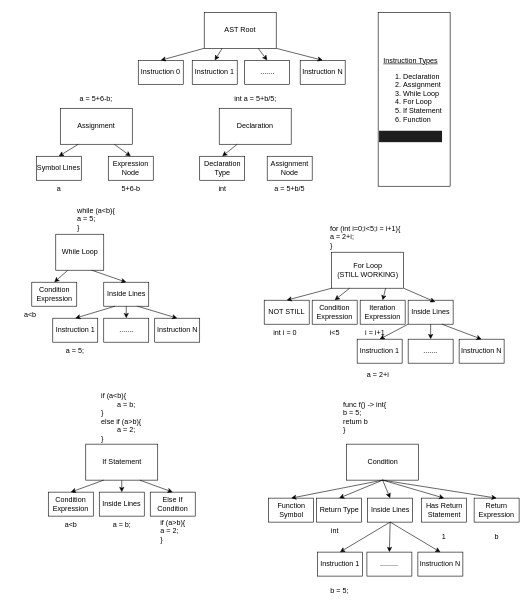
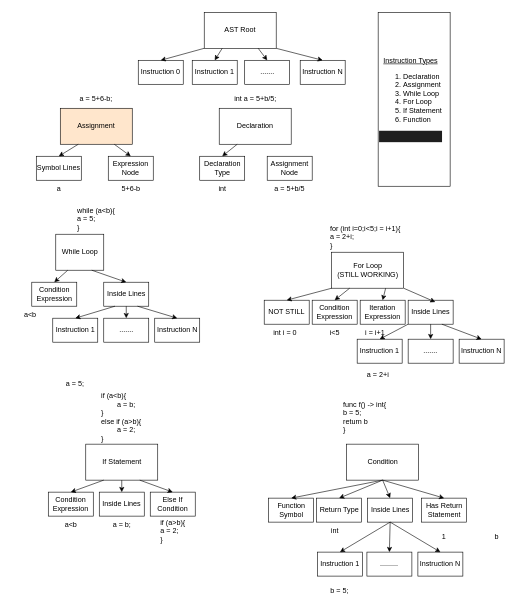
- <mxCell id="12" value="Assignment" style="whiteSpace=wrap;html=1;" parent="1" vertex="1"><mxGeometry x="100" y="180" width="120" height="60" as="geometry" /></mxCell>
+ <mxCell id="12" value="Assignment" style="whiteSpace=wrap;html=1;fillColor=#ffe6cc;" parent="1" vertex="1"><mxGeometry x="100" y="180" width="120" height="60" as="geometry" /></mxCell>
- <mxCell id="40" value="a = 5;" style="text;strokeColor=none;align=center;fillColor=none;html=1;verticalAlign=middle;whiteSpace=wrap;rounded=0;" parent="1" vertex="1"><mxGeometry x="95" y="570" width="60" height="30" as="geometry" /></mxCell>
+ <mxCell id="40" value="a = 5;" style="text;strokeColor=none;align=center;fillColor=none;html=1;verticalAlign=middle;whiteSpace=wrap;rounded=0;" parent="1" vertex="1"><mxGeometry x="95" y="625" width="60" height="30" as="geometry" /></mxCell>
- <mxCell id="93" value="" style="edgeStyle=none;orthogonalLoop=1;jettySize=auto;html=1;entryX=0.5;entryY=0;entryDx=0;entryDy=0;exitX=0.5;exitY=1;exitDx=0;exitDy=0;" edge="1" parent="1" source="73" target="78"><mxGeometry width="80" relative="1" as="geometry"><mxPoint x="677.5" y="840" as="sourcePoint" /><mxPoint x="525" y="870" as="targetPoint" /><Array as="points" /></mxGeometry></mxCell>
- <mxCell id="78" value="Return Expression" style="whiteSpace=wrap;html=1;" vertex="1" parent="1"><mxGeometry x="790" y="830" width="75" height="40" as="geometry" /></mxCell>
